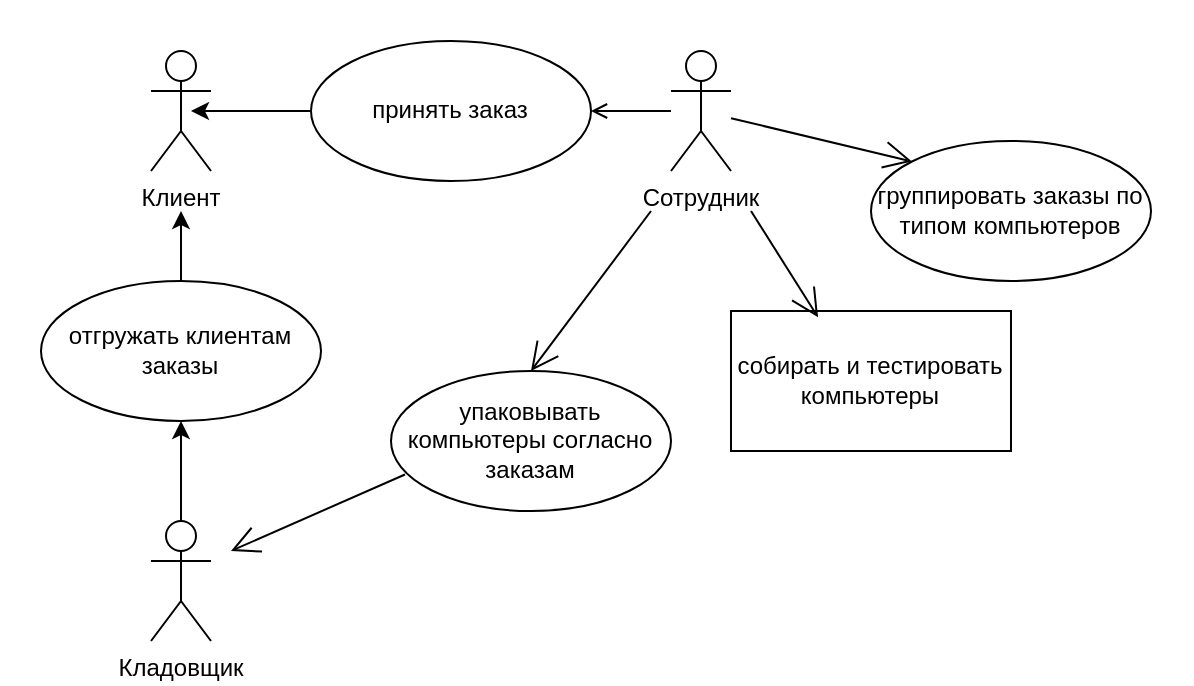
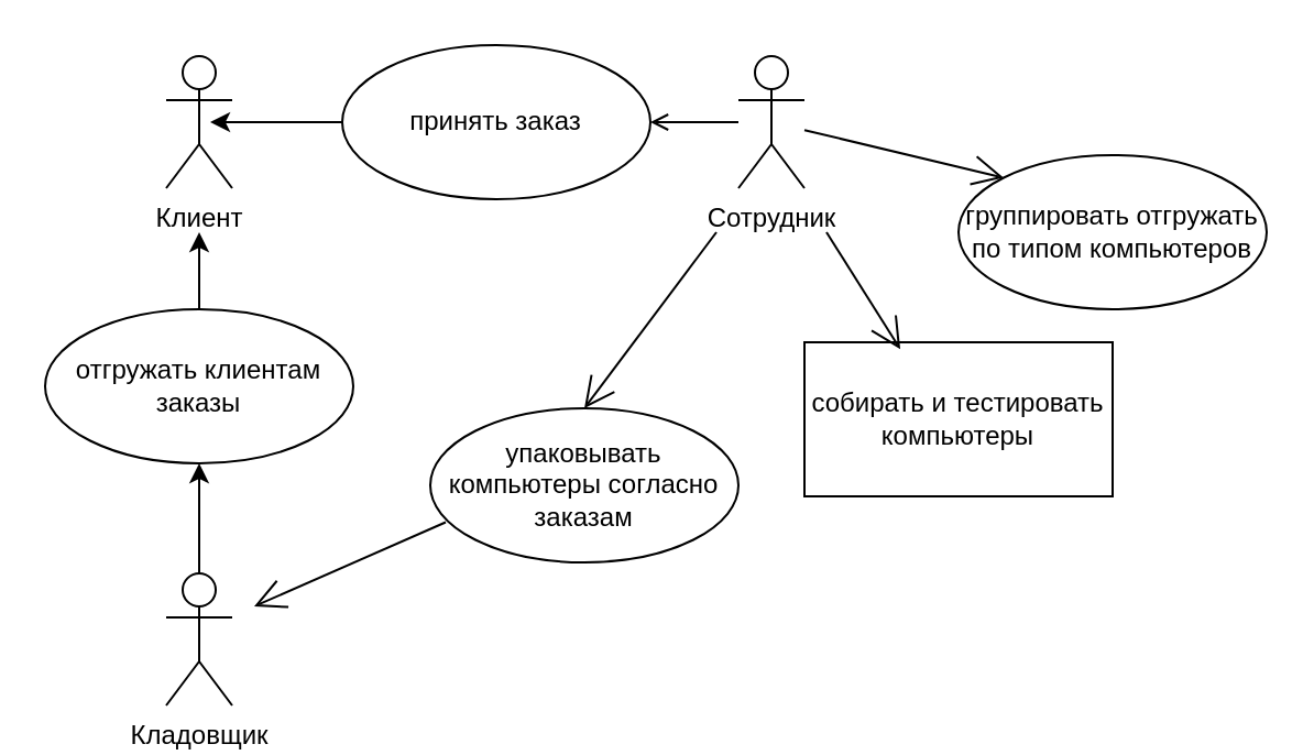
- <mxCell id="9" value="группировать заказы по типом компьютеров" style="ellipse;whiteSpace=wrap;html=1;" vertex="1" parent="1"><mxGeometry x="435" y="70" width="140" height="70" as="geometry" /></mxCell>
+ <mxCell id="9" value="группировать отгружать по типом компьютеров" style="ellipse;whiteSpace=wrap;html=1;" vertex="1" parent="1"><mxGeometry x="435" y="70" width="140" height="70" as="geometry" /></mxCell>
